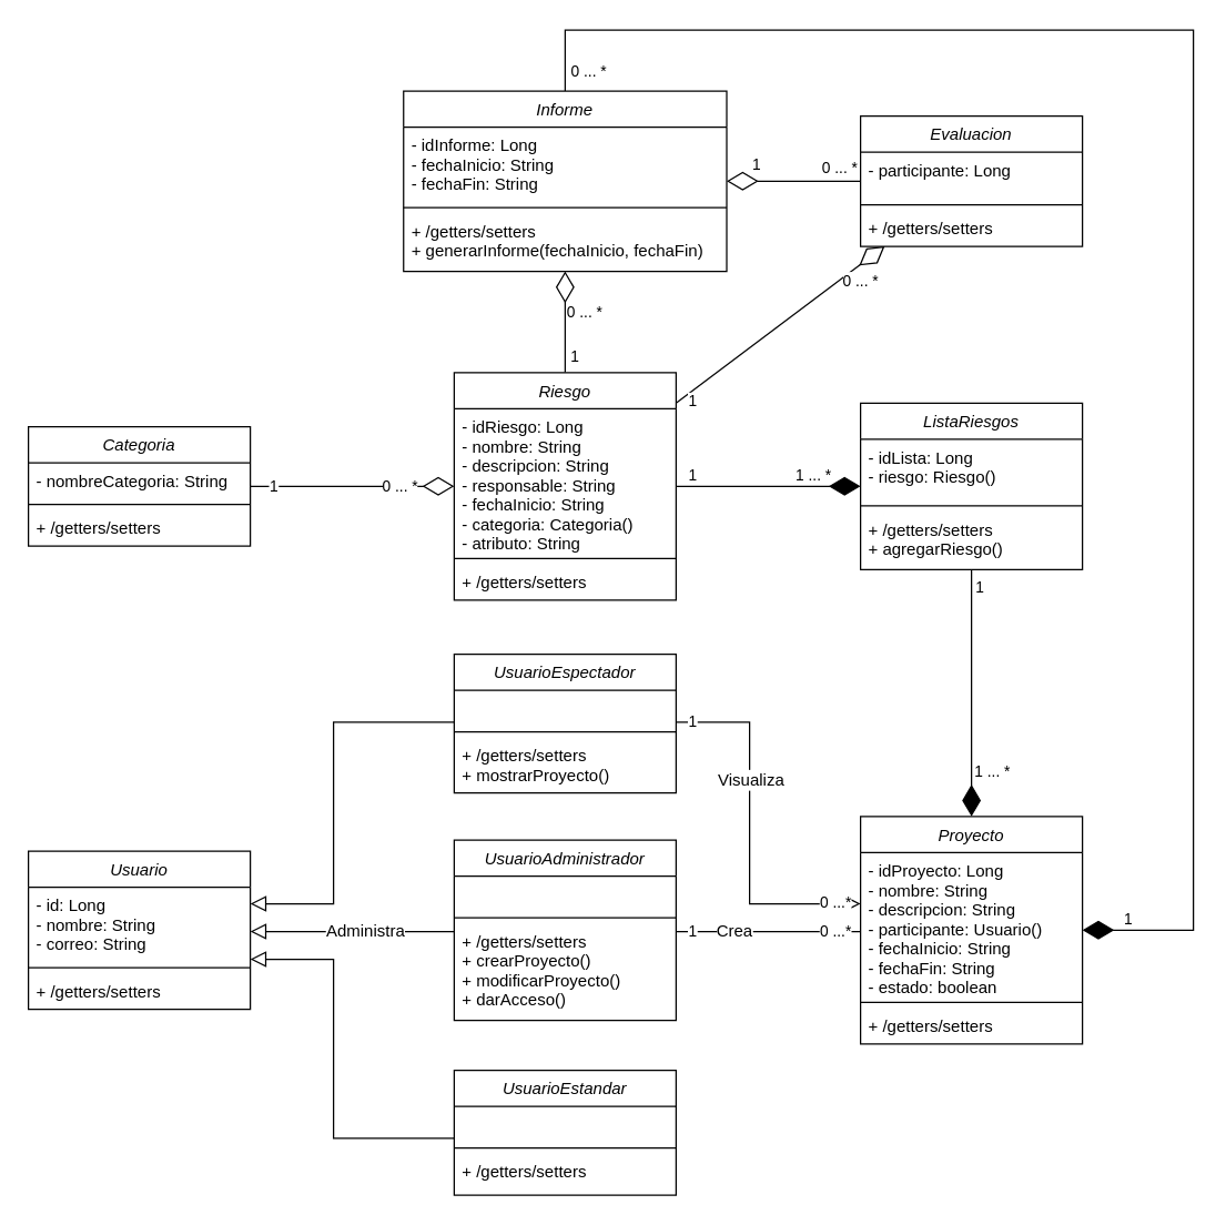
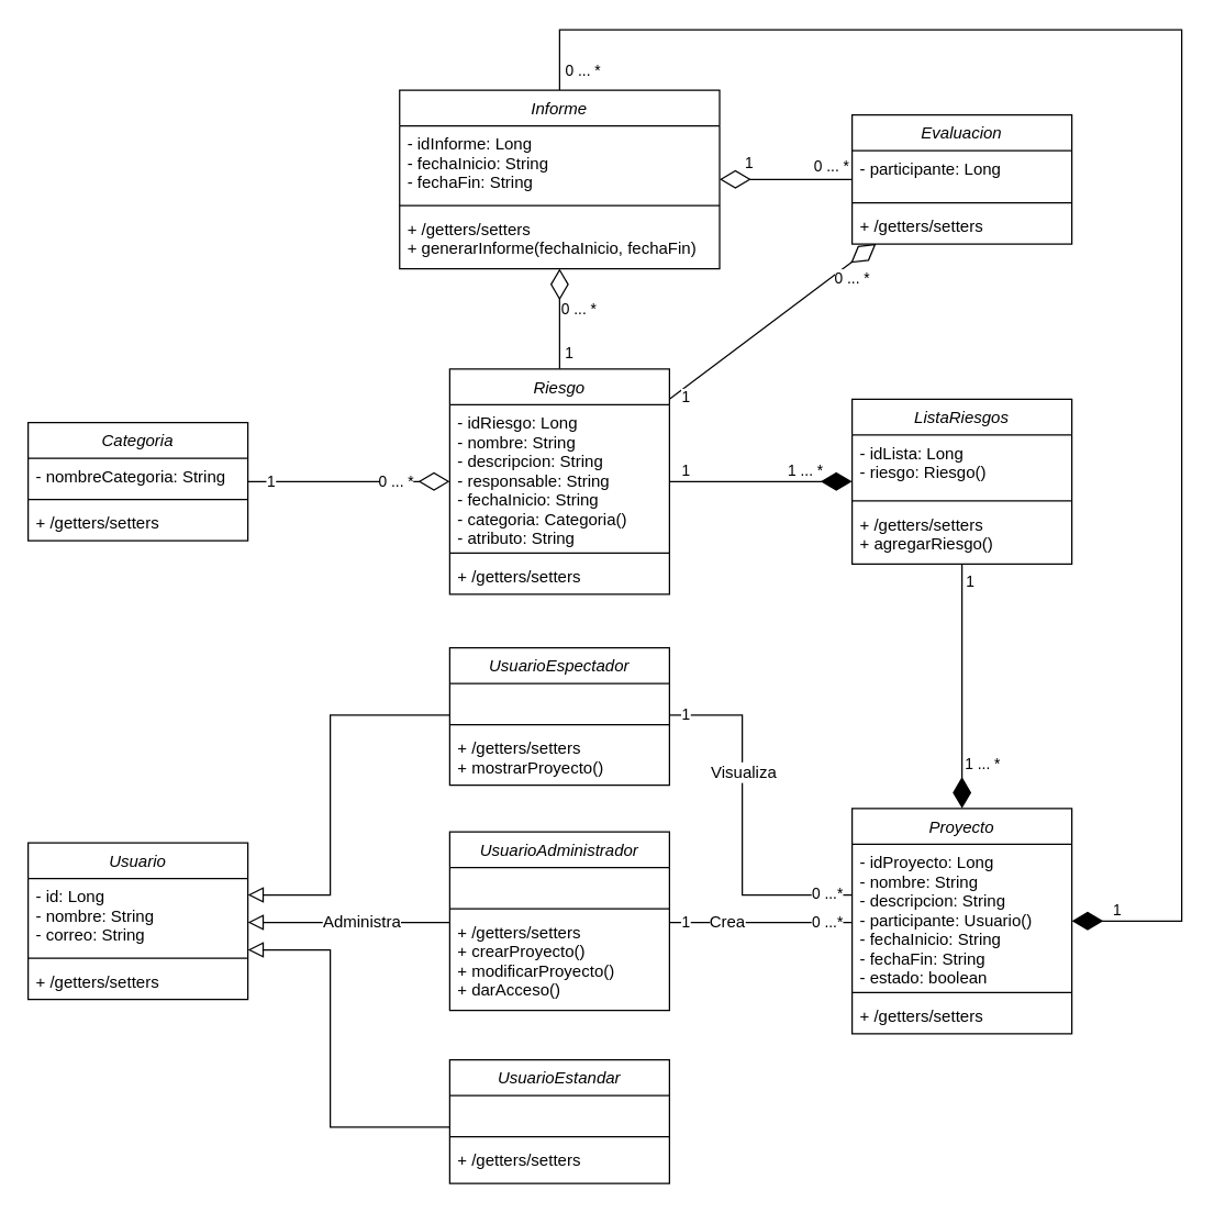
- <mxCell id="41" style="edgeStyle=orthogonalEdgeStyle;rounded=0;orthogonalLoop=1;jettySize=auto;html=1;endArrow=block;endFill=0;" edge="1" parent="1" source="43" target="47"><mxGeometry relative="1" as="geometry"><Array as="points"><mxPoint x="540" y="519" /><mxPoint x="540" y="650" /></Array></mxGeometry></mxCell>
+ <mxCell id="41" style="edgeStyle=orthogonalEdgeStyle;rounded=0;orthogonalLoop=1;jettySize=auto;html=1;endArrow=none;endFill=0;" edge="1" parent="1" source="43" target="47"><mxGeometry relative="1" as="geometry"><Array as="points"><mxPoint x="540" y="519" /><mxPoint x="540" y="650" /></Array></mxGeometry></mxCell>
